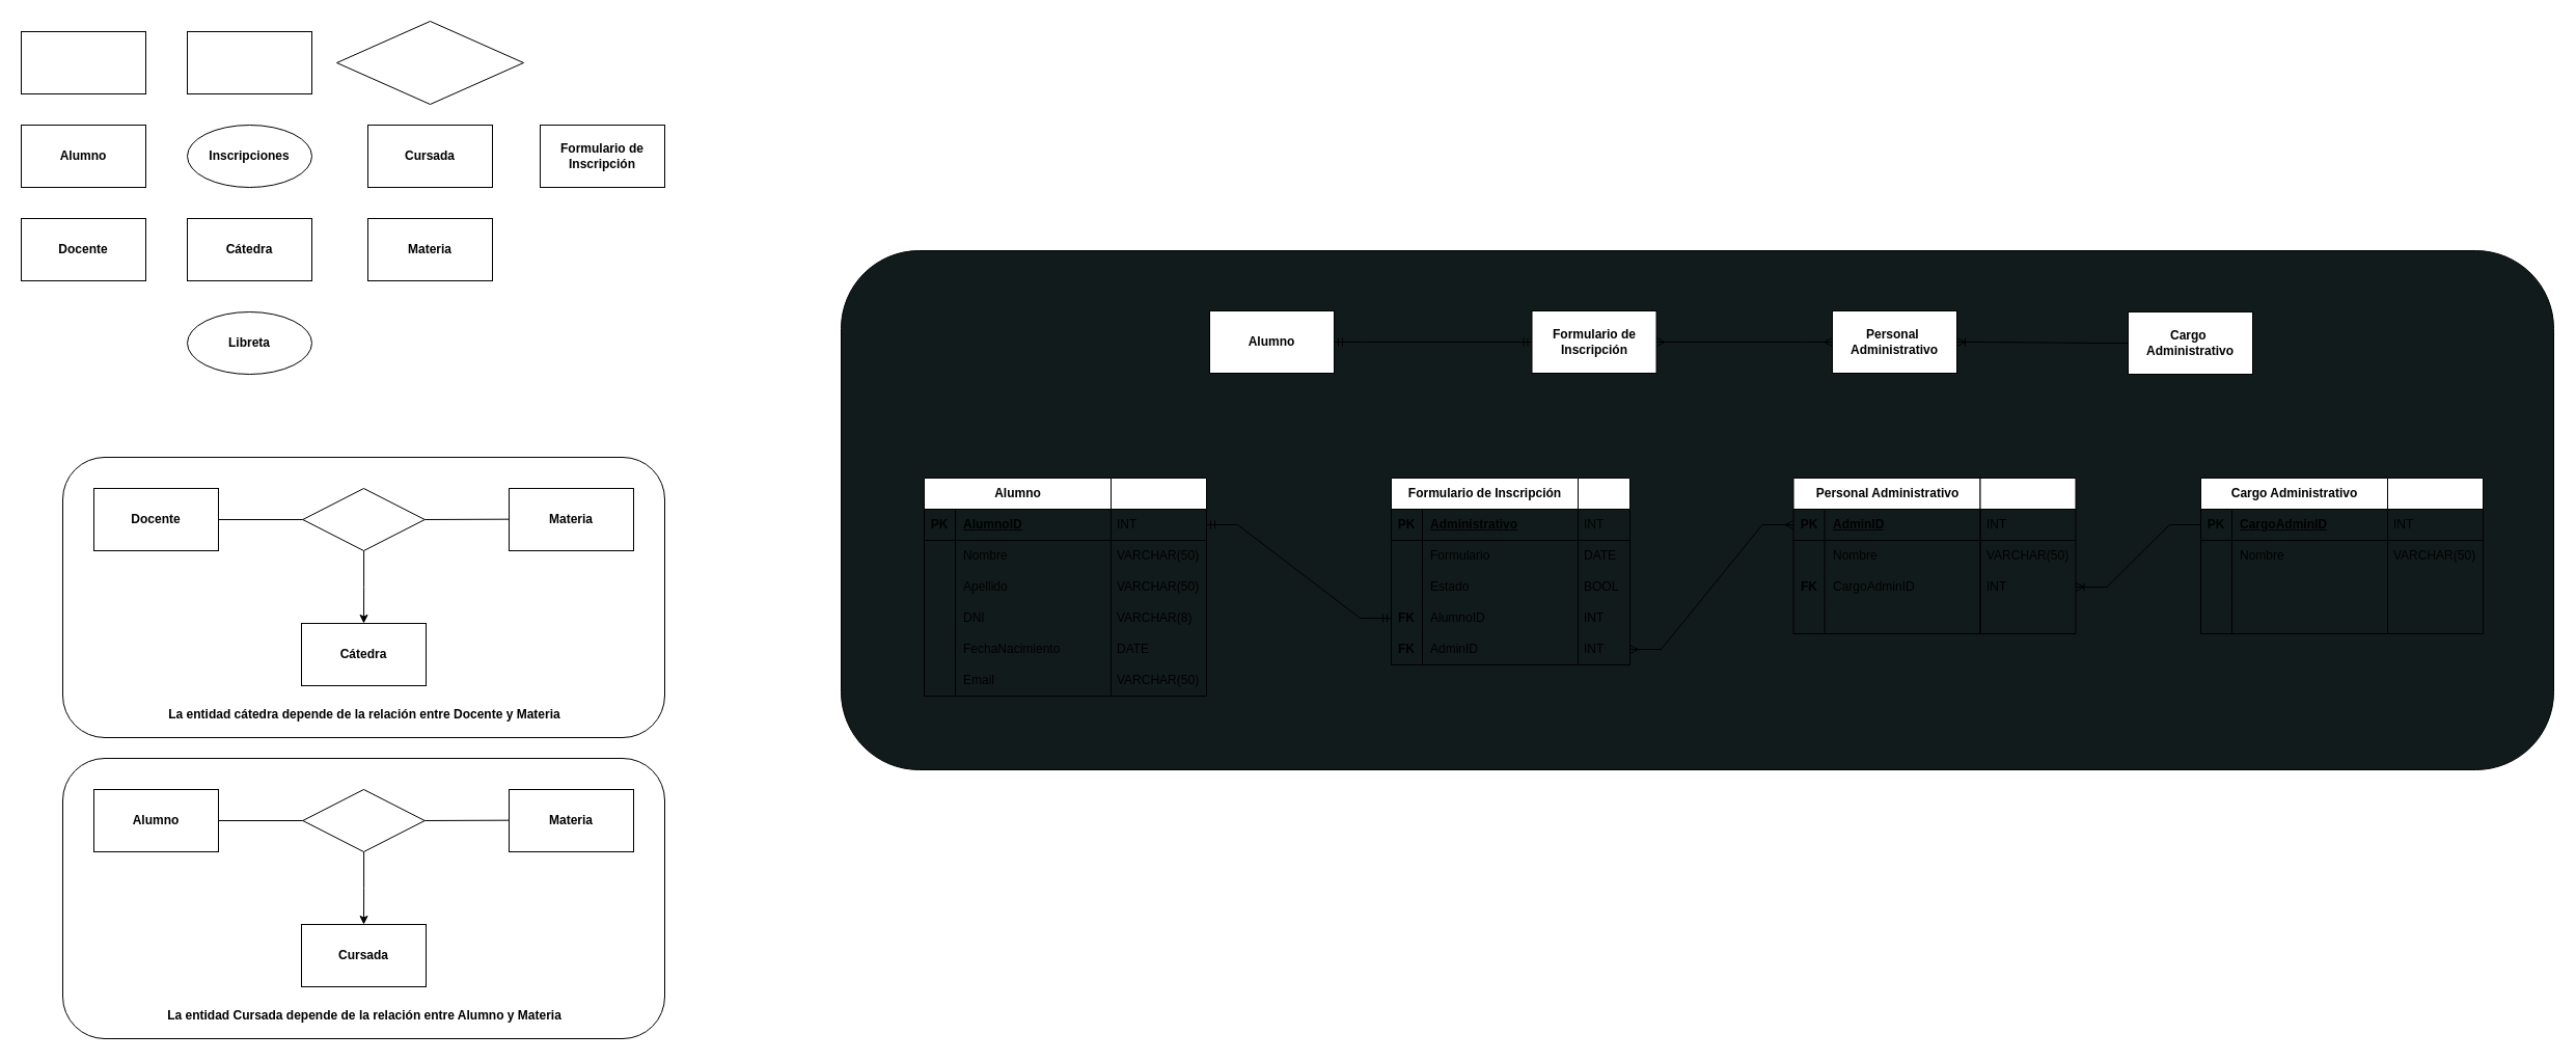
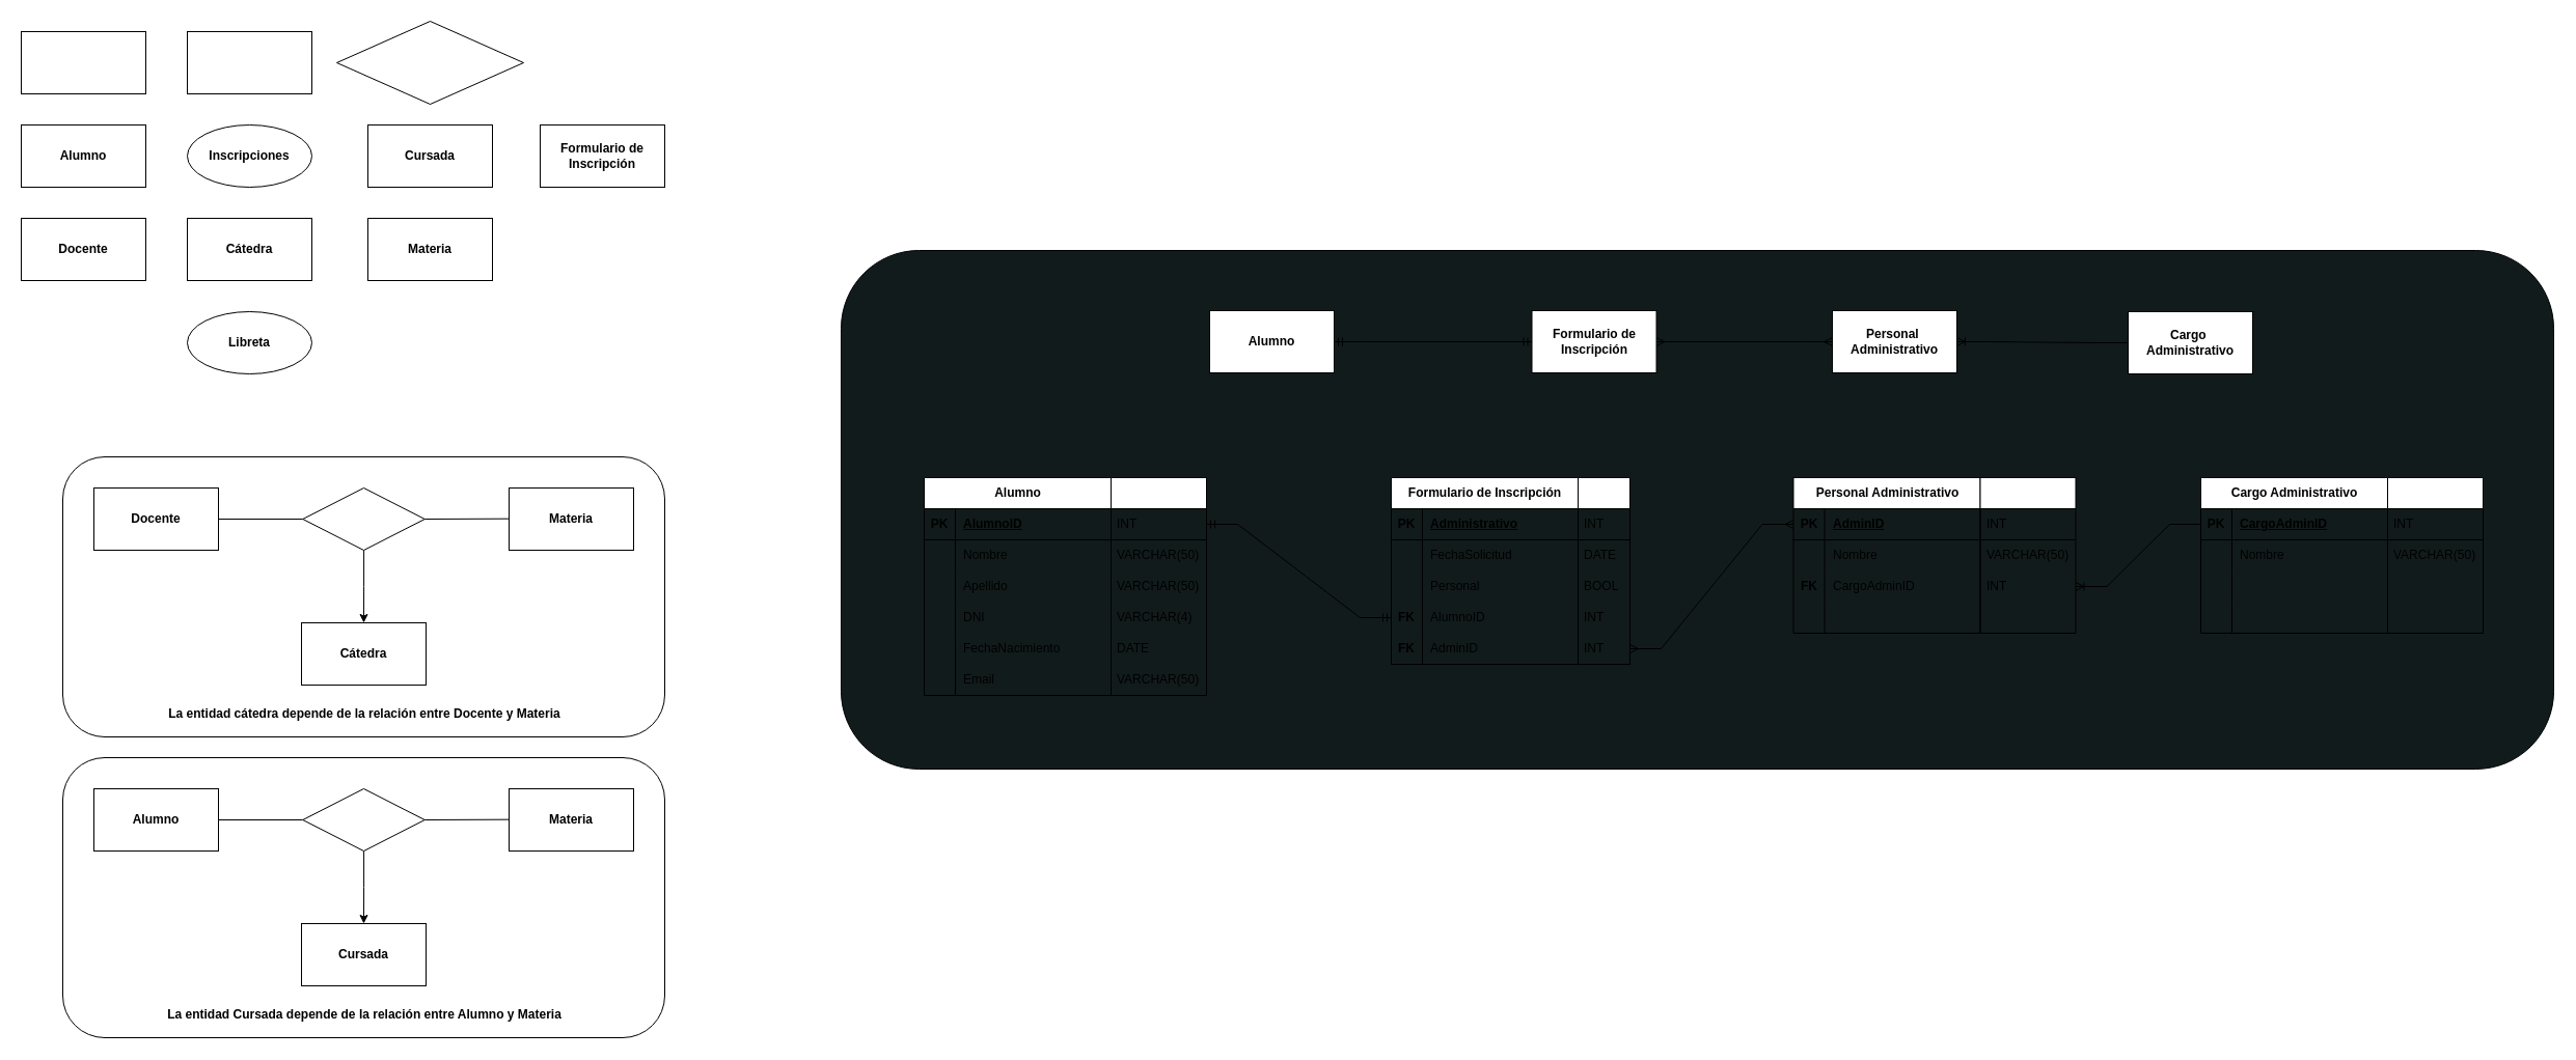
- <mxCell id="56" value="Formulario" style="shape=partialRectangle;connectable=0;fillColor=none;top=0;left=0;bottom=0;right=0;align=left;spacingLeft=6;overflow=hidden;whiteSpace=wrap;html=1;" parent="54" vertex="1"><mxGeometry x="30" width="150" height="30" as="geometry"><mxRectangle width="150" height="30" as="alternateBounds" /></mxGeometry></mxCell>
+ <mxCell id="56" value="FechaSolicitud" style="shape=partialRectangle;connectable=0;fillColor=none;top=0;left=0;bottom=0;right=0;align=left;spacingLeft=6;overflow=hidden;whiteSpace=wrap;html=1;" parent="54" vertex="1"><mxGeometry x="30" width="150" height="30" as="geometry"><mxRectangle width="150" height="30" as="alternateBounds" /></mxGeometry></mxCell>
- <mxCell id="59" value="Estado" style="shape=partialRectangle;connectable=0;fillColor=none;top=0;left=0;bottom=0;right=0;align=left;spacingLeft=6;overflow=hidden;whiteSpace=wrap;html=1;" parent="57" vertex="1"><mxGeometry x="30" width="150" height="30" as="geometry"><mxRectangle width="150" height="30" as="alternateBounds" /></mxGeometry></mxCell>
+ <mxCell id="59" value="Personal" style="shape=partialRectangle;connectable=0;fillColor=none;top=0;left=0;bottom=0;right=0;align=left;spacingLeft=6;overflow=hidden;whiteSpace=wrap;html=1;" parent="57" vertex="1"><mxGeometry x="30" width="150" height="30" as="geometry"><mxRectangle width="150" height="30" as="alternateBounds" /></mxGeometry></mxCell>
- <mxCell id="71" value="VARCHAR(8)" style="text;strokeColor=none;fillColor=none;align=left;verticalAlign=middle;spacingLeft=4;spacingRight=4;overflow=hidden;points=[[0,0.5],[1,0.5]];portConstraint=eastwest;rotatable=0;whiteSpace=wrap;html=1;" parent="67" vertex="1"><mxGeometry y="120" width="92" height="30" as="geometry" /></mxCell>
+ <mxCell id="71" value="VARCHAR(4)" style="text;strokeColor=none;fillColor=none;align=left;verticalAlign=middle;spacingLeft=4;spacingRight=4;overflow=hidden;points=[[0,0.5],[1,0.5]];portConstraint=eastwest;rotatable=0;whiteSpace=wrap;html=1;" parent="67" vertex="1"><mxGeometry y="120" width="92" height="30" as="geometry" /></mxCell>
